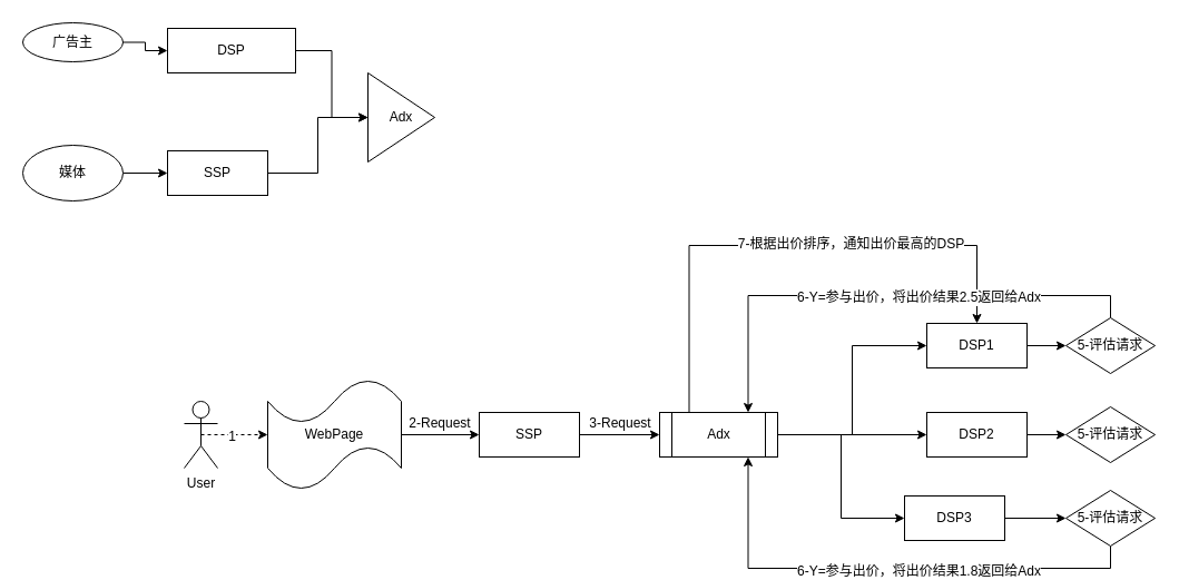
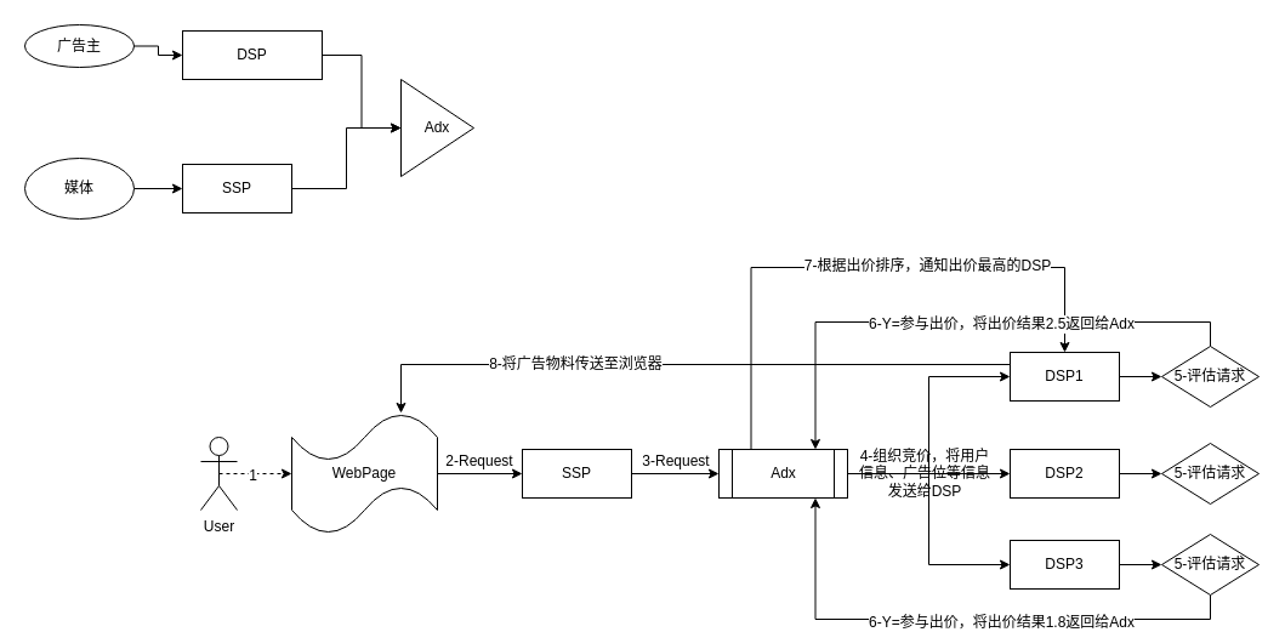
+ <mxCell id="26" style="edgeStyle=orthogonalEdgeStyle;rounded=0;orthogonalLoop=1;jettySize=auto;html=1;exitX=0;exitY=0.25;exitDx=0;exitDy=0;entryX=0.75;entryY=0;entryDx=0;entryDy=0;entryPerimeter=0;" edge="1" parent="1" source="28" target="15"><mxGeometry relative="1" as="geometry" /></mxCell>
+ <mxCell id="27" value="8-将广告物料传送至浏览器" style="text;html=1;resizable=0;points=[];align=center;verticalAlign=middle;labelBackgroundColor=#ffffff;" vertex="1" connectable="0" parent="26"><mxGeometry x="0.325" y="-1" relative="1" as="geometry"><mxPoint as="offset" /></mxGeometry></mxCell>
+ <mxCell id="34" value="4-组织竞价，将用户信息、广告位等信息发送给DSP" style="text;html=1;strokeColor=none;fillColor=none;align=center;verticalAlign=middle;whiteSpace=wrap;rounded=0;" vertex="1" parent="1"><mxGeometry x="707" y="370" width="110" height="40" as="geometry" /></mxCell>
- <mxCell id="32" value="DSP3" style="rounded=0;whiteSpace=wrap;html=1;" vertex="1" parent="1"><mxGeometry x="812" y="445" width="90" height="40" as="geometry" /></mxCell>
+ <mxCell id="32" value="DSP3" style="rounded=0;whiteSpace=wrap;html=1;" vertex="1" parent="1"><mxGeometry x="832" y="445" width="90" height="40" as="geometry" /></mxCell>
